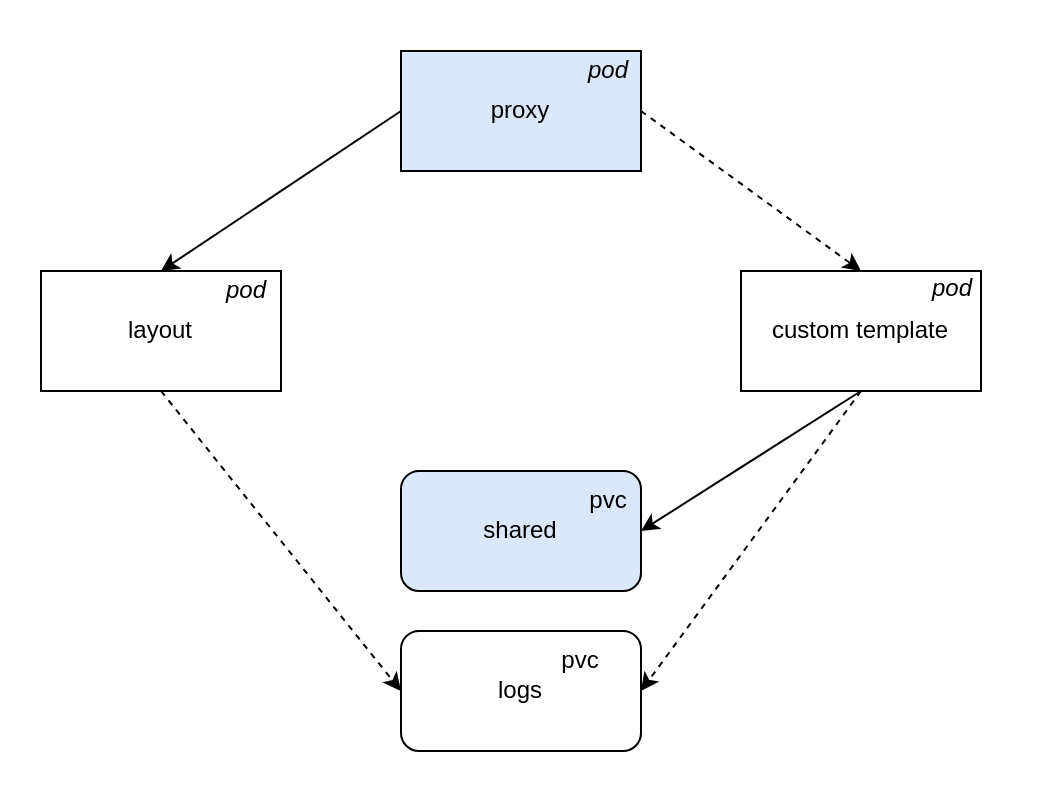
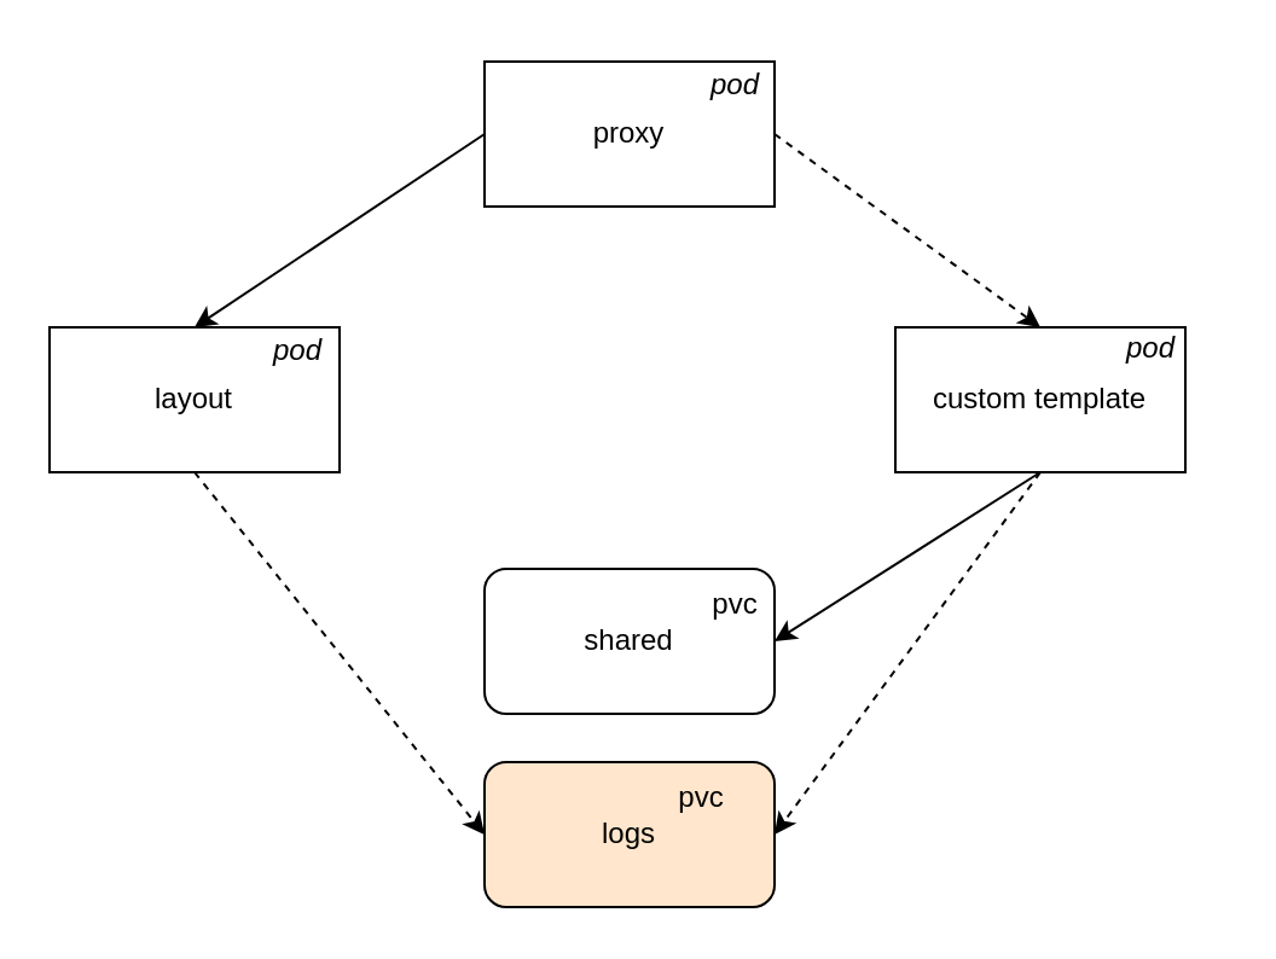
- <mxCell id="6" value="proxy" style="rounded=0;whiteSpace=wrap;html=1;fillColor=#dae8fc;" vertex="1" parent="1"><mxGeometry x="200" y="25" width="120" height="60" as="geometry" /></mxCell>
+ <mxCell id="6" value="proxy" style="rounded=0;whiteSpace=wrap;html=1;" vertex="1" parent="1"><mxGeometry x="200" y="25" width="120" height="60" as="geometry" /></mxCell>
- <mxCell id="3" value="shared" style="rounded=1;whiteSpace=wrap;html=1;fillColor=#dae8fc;" vertex="1" parent="1"><mxGeometry x="200" y="235" width="120" height="60" as="geometry" /></mxCell>
+ <mxCell id="3" value="shared" style="rounded=1;whiteSpace=wrap;html=1;" vertex="1" parent="1"><mxGeometry x="200" y="235" width="120" height="60" as="geometry" /></mxCell>
- <mxCell id="2" value="logs" style="rounded=1;whiteSpace=wrap;html=1;" vertex="1" parent="1"><mxGeometry x="200" y="315" width="120" height="60" as="geometry" /></mxCell>
+ <mxCell id="2" value="logs" style="rounded=1;whiteSpace=wrap;html=1;fillColor=#ffe6cc;" vertex="1" parent="1"><mxGeometry x="200" y="315" width="120" height="60" as="geometry" /></mxCell>
